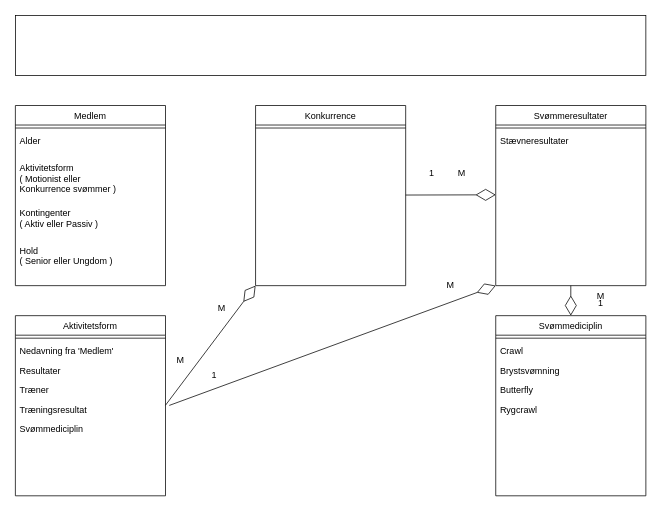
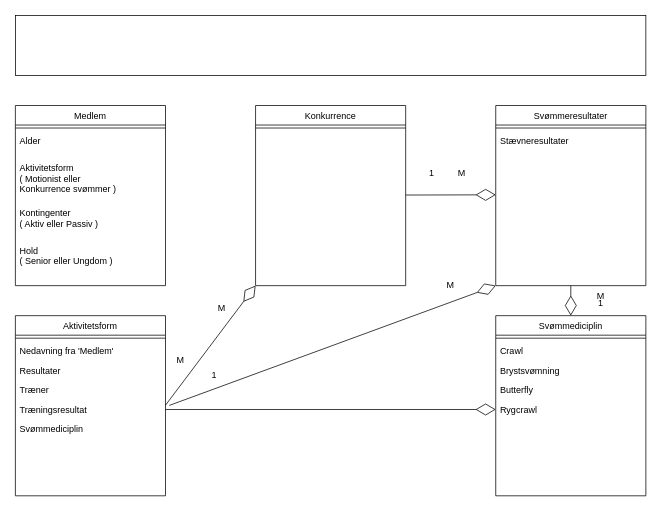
+ <mxCell id="36" value="" style="endArrow=diamondThin;endFill=0;endSize=24;html=1;entryX=0;entryY=0.5;entryDx=0;entryDy=0;exitX=1;exitY=0.5;exitDx=0;exitDy=0;" edge="1" parent="1" source="25" target="19"><mxGeometry width="160" relative="1" as="geometry"><mxPoint x="235" y="549.58" as="sourcePoint" /><mxPoint x="670" y="390" as="targetPoint" /></mxGeometry></mxCell>
